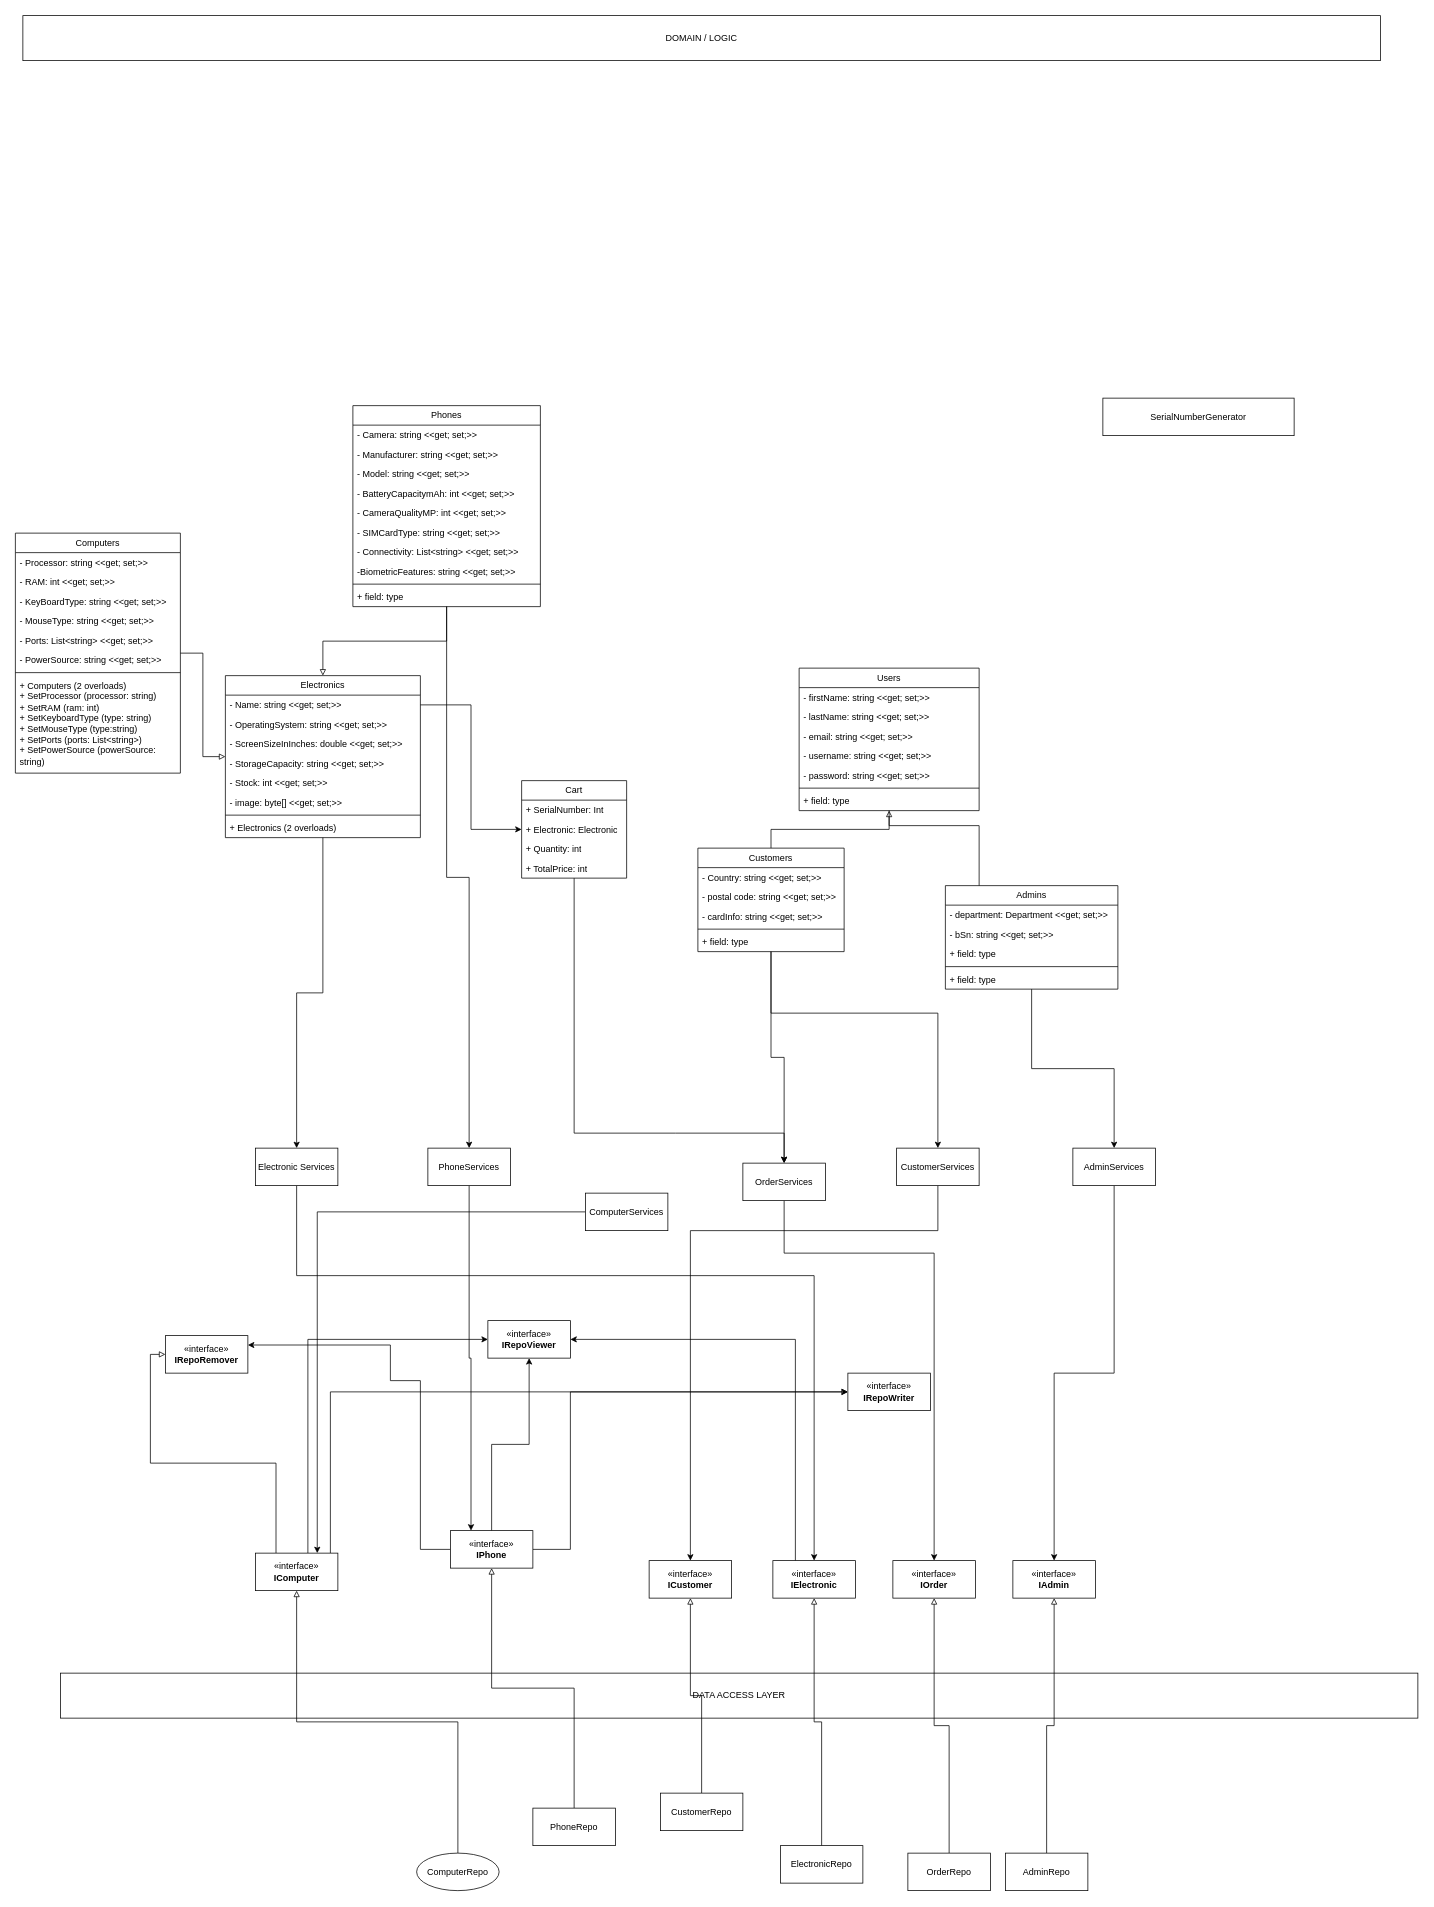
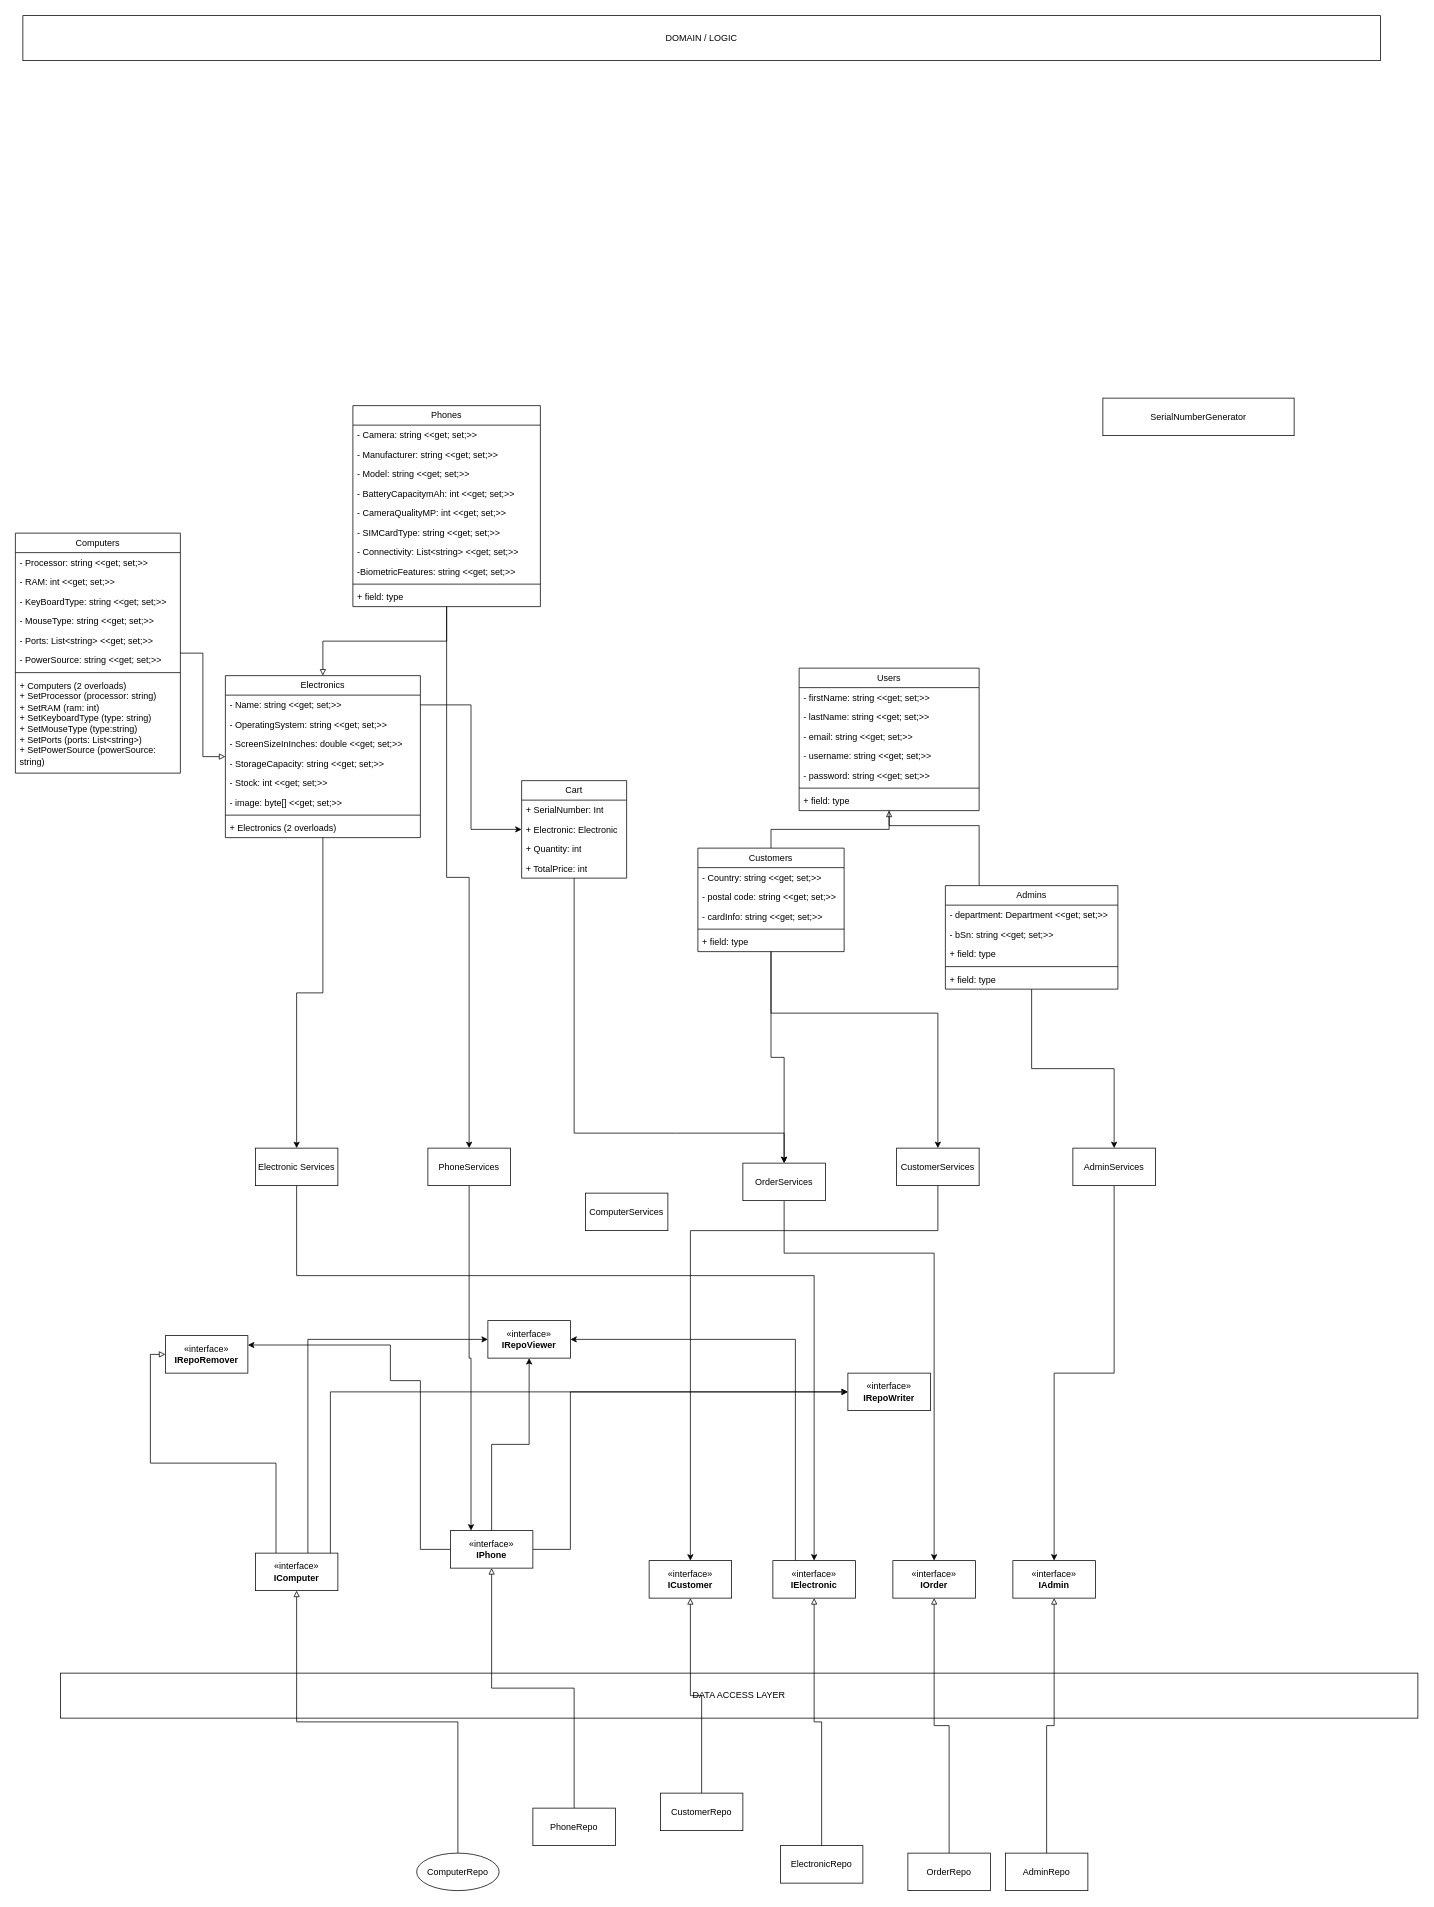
- <mxCell id="94" style="edgeStyle=orthogonalEdgeStyle;rounded=0;orthogonalLoop=1;jettySize=auto;html=1;entryX=0.75;entryY=0;entryDx=0;entryDy=0;" edge="1" parent="1" source="95" target="65"><mxGeometry relative="1" as="geometry" /></mxCell>
